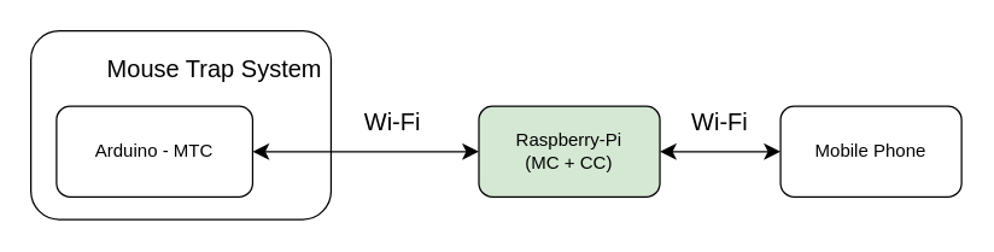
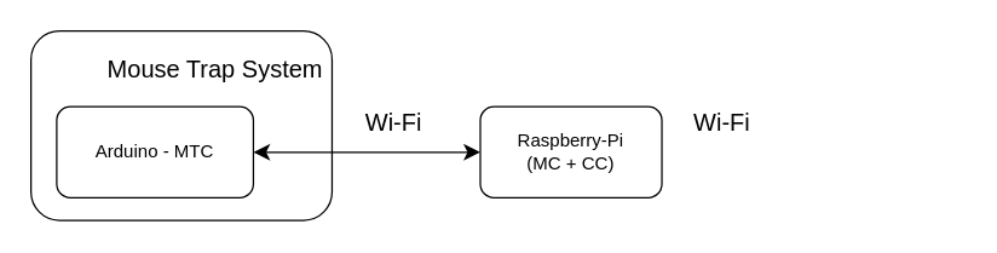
- <mxCell id="4" value="&lt;div&gt;Raspberry-Pi&lt;/div&gt;&lt;div&gt;(MC + CC)&lt;br&gt;&lt;/div&gt;" style="rounded=1;whiteSpace=wrap;html=1;fillColor=#d5e8d4;" parent="1" vertex="1"><mxGeometry width="120" height="60" as="geometry" x="317" y="70" /></mxCell>
+ <mxCell id="4" value="&lt;div&gt;Raspberry-Pi&lt;/div&gt;&lt;div&gt;(MC + CC)&lt;br&gt;&lt;/div&gt;" style="rounded=1;whiteSpace=wrap;html=1;" parent="1" vertex="1"><mxGeometry width="120" height="60" as="geometry" x="317" y="70" /></mxCell>
- <mxCell id="3" value="" style="endArrow=classic;startArrow=classic;html=1;rounded=0;fontSize=12;startSize=8;endSize=8;curved=1;exitX=1;exitY=0.5;exitDx=0;exitDy=0;entryX=0;entryY=0.5;entryDx=0;entryDy=0;" parent="1" source="4" target="5" edge="1"><mxGeometry width="50" height="50" relative="1" as="geometry"><mxPoint x="497" y="209.7" as="sourcePoint" /><mxPoint x="593" y="209.7" as="targetPoint" /></mxGeometry></mxCell>
- <mxCell id="5" value="&lt;div&gt;Mobile Phone&lt;/div&gt;" style="rounded=1;whiteSpace=wrap;html=1;" parent="1" vertex="1"><mxGeometry x="517" width="120" height="60" as="geometry" y="70" /></mxCell>
